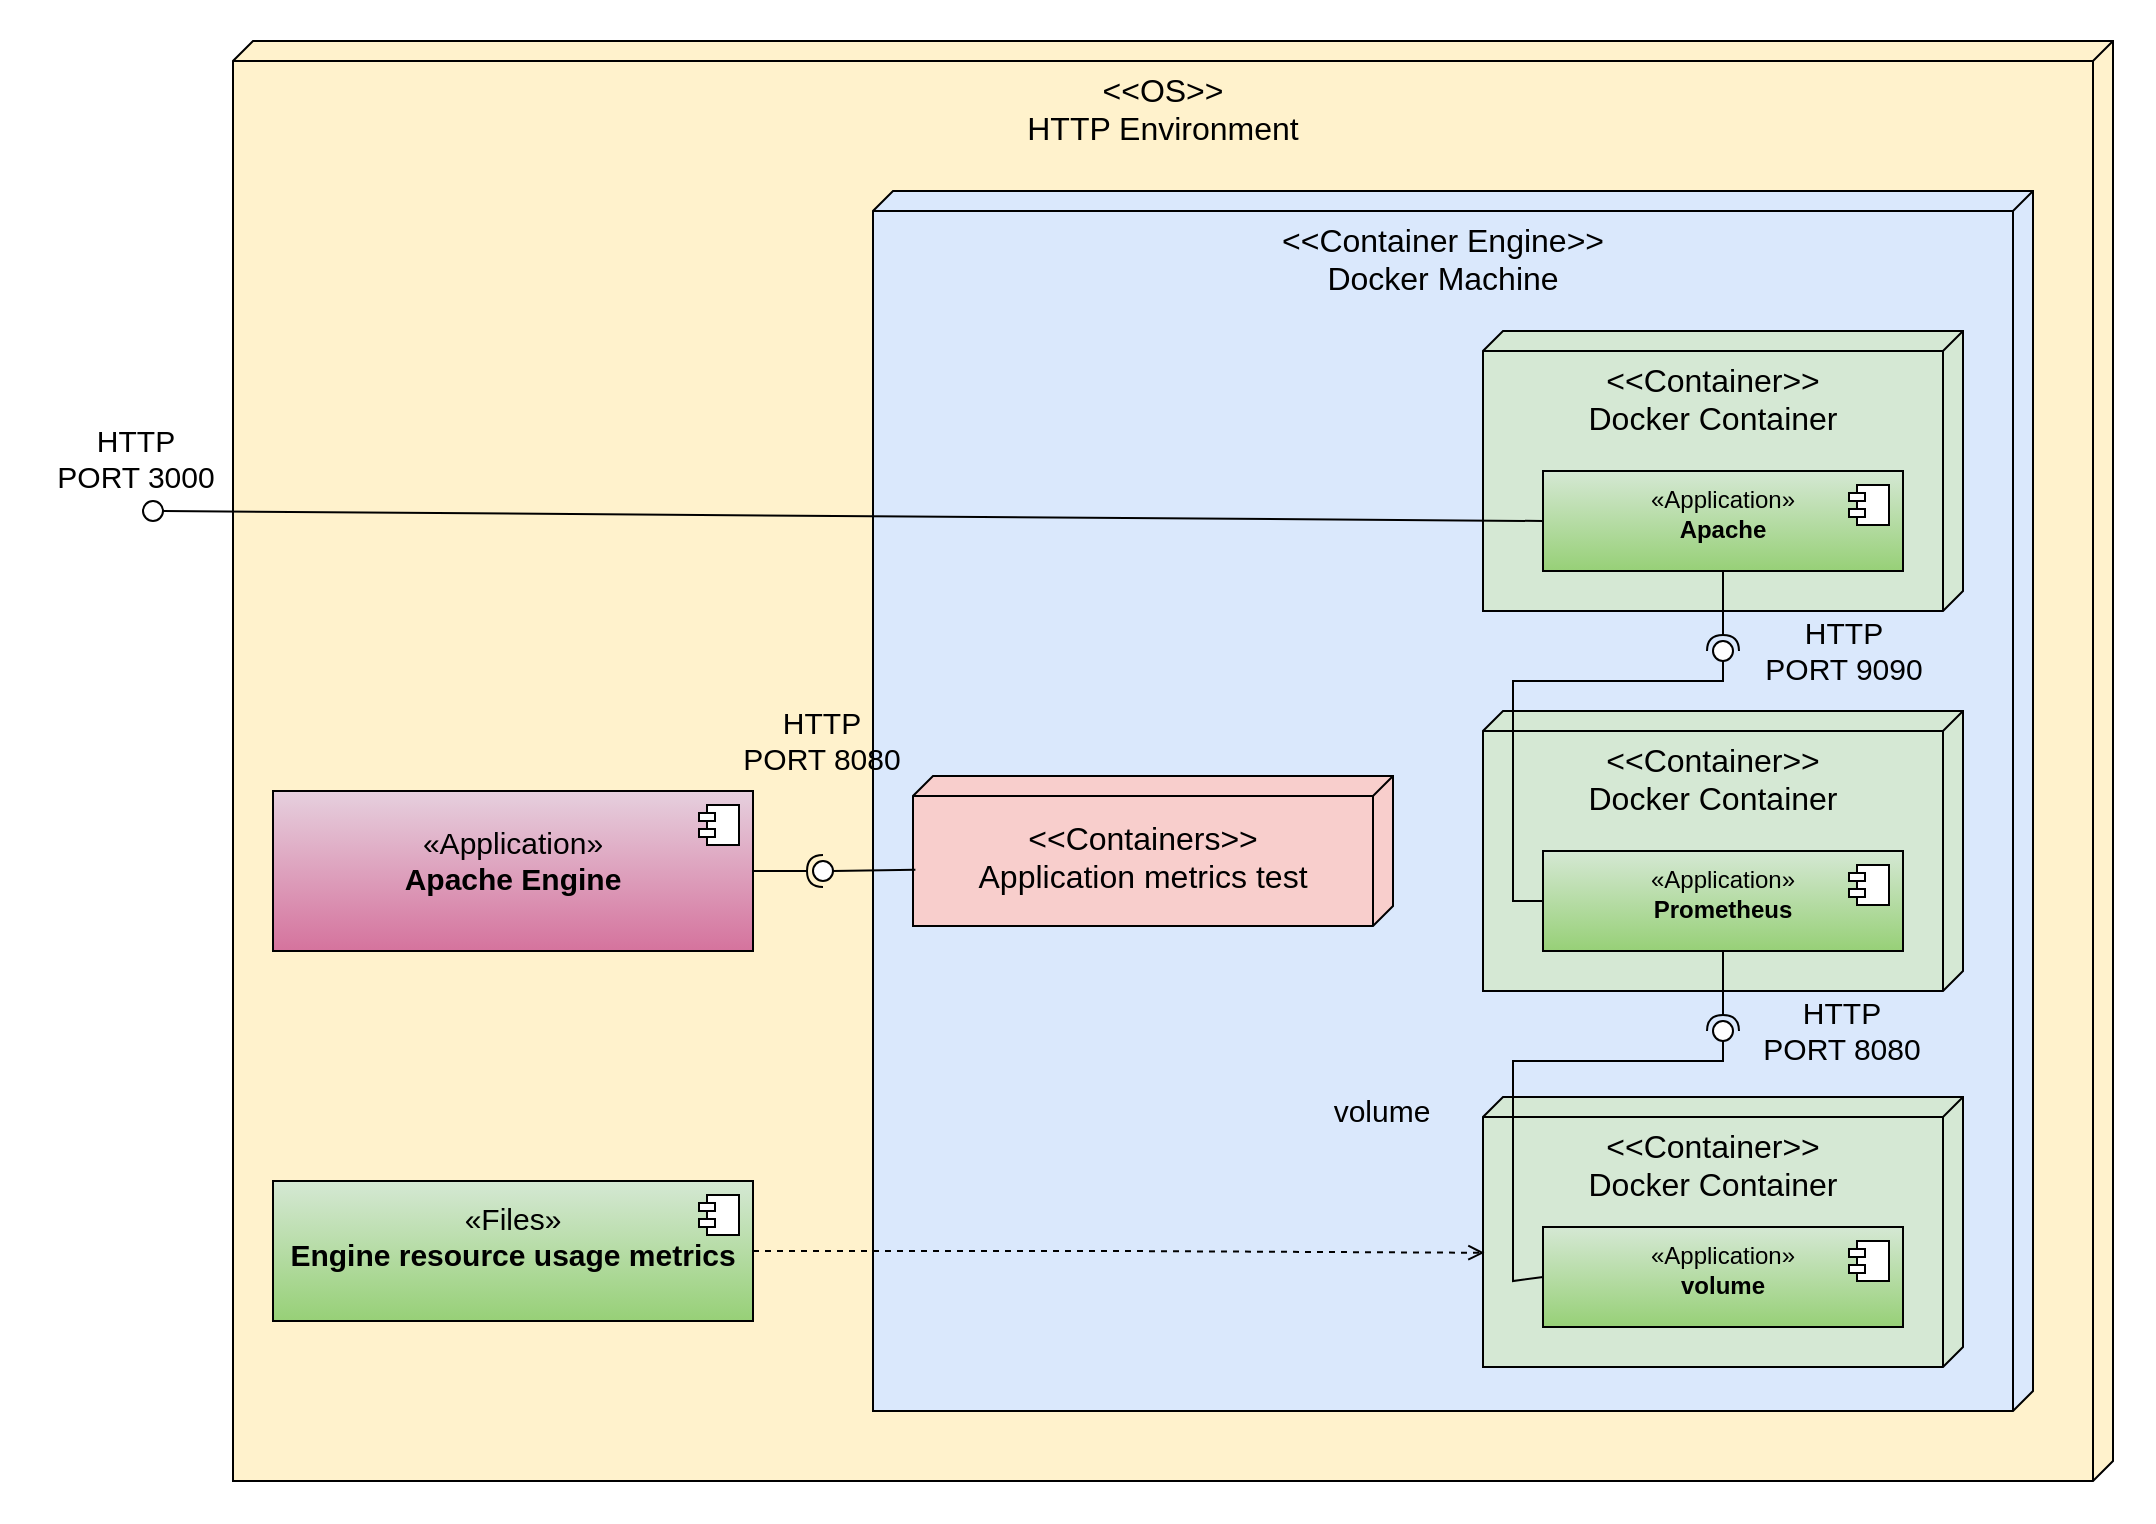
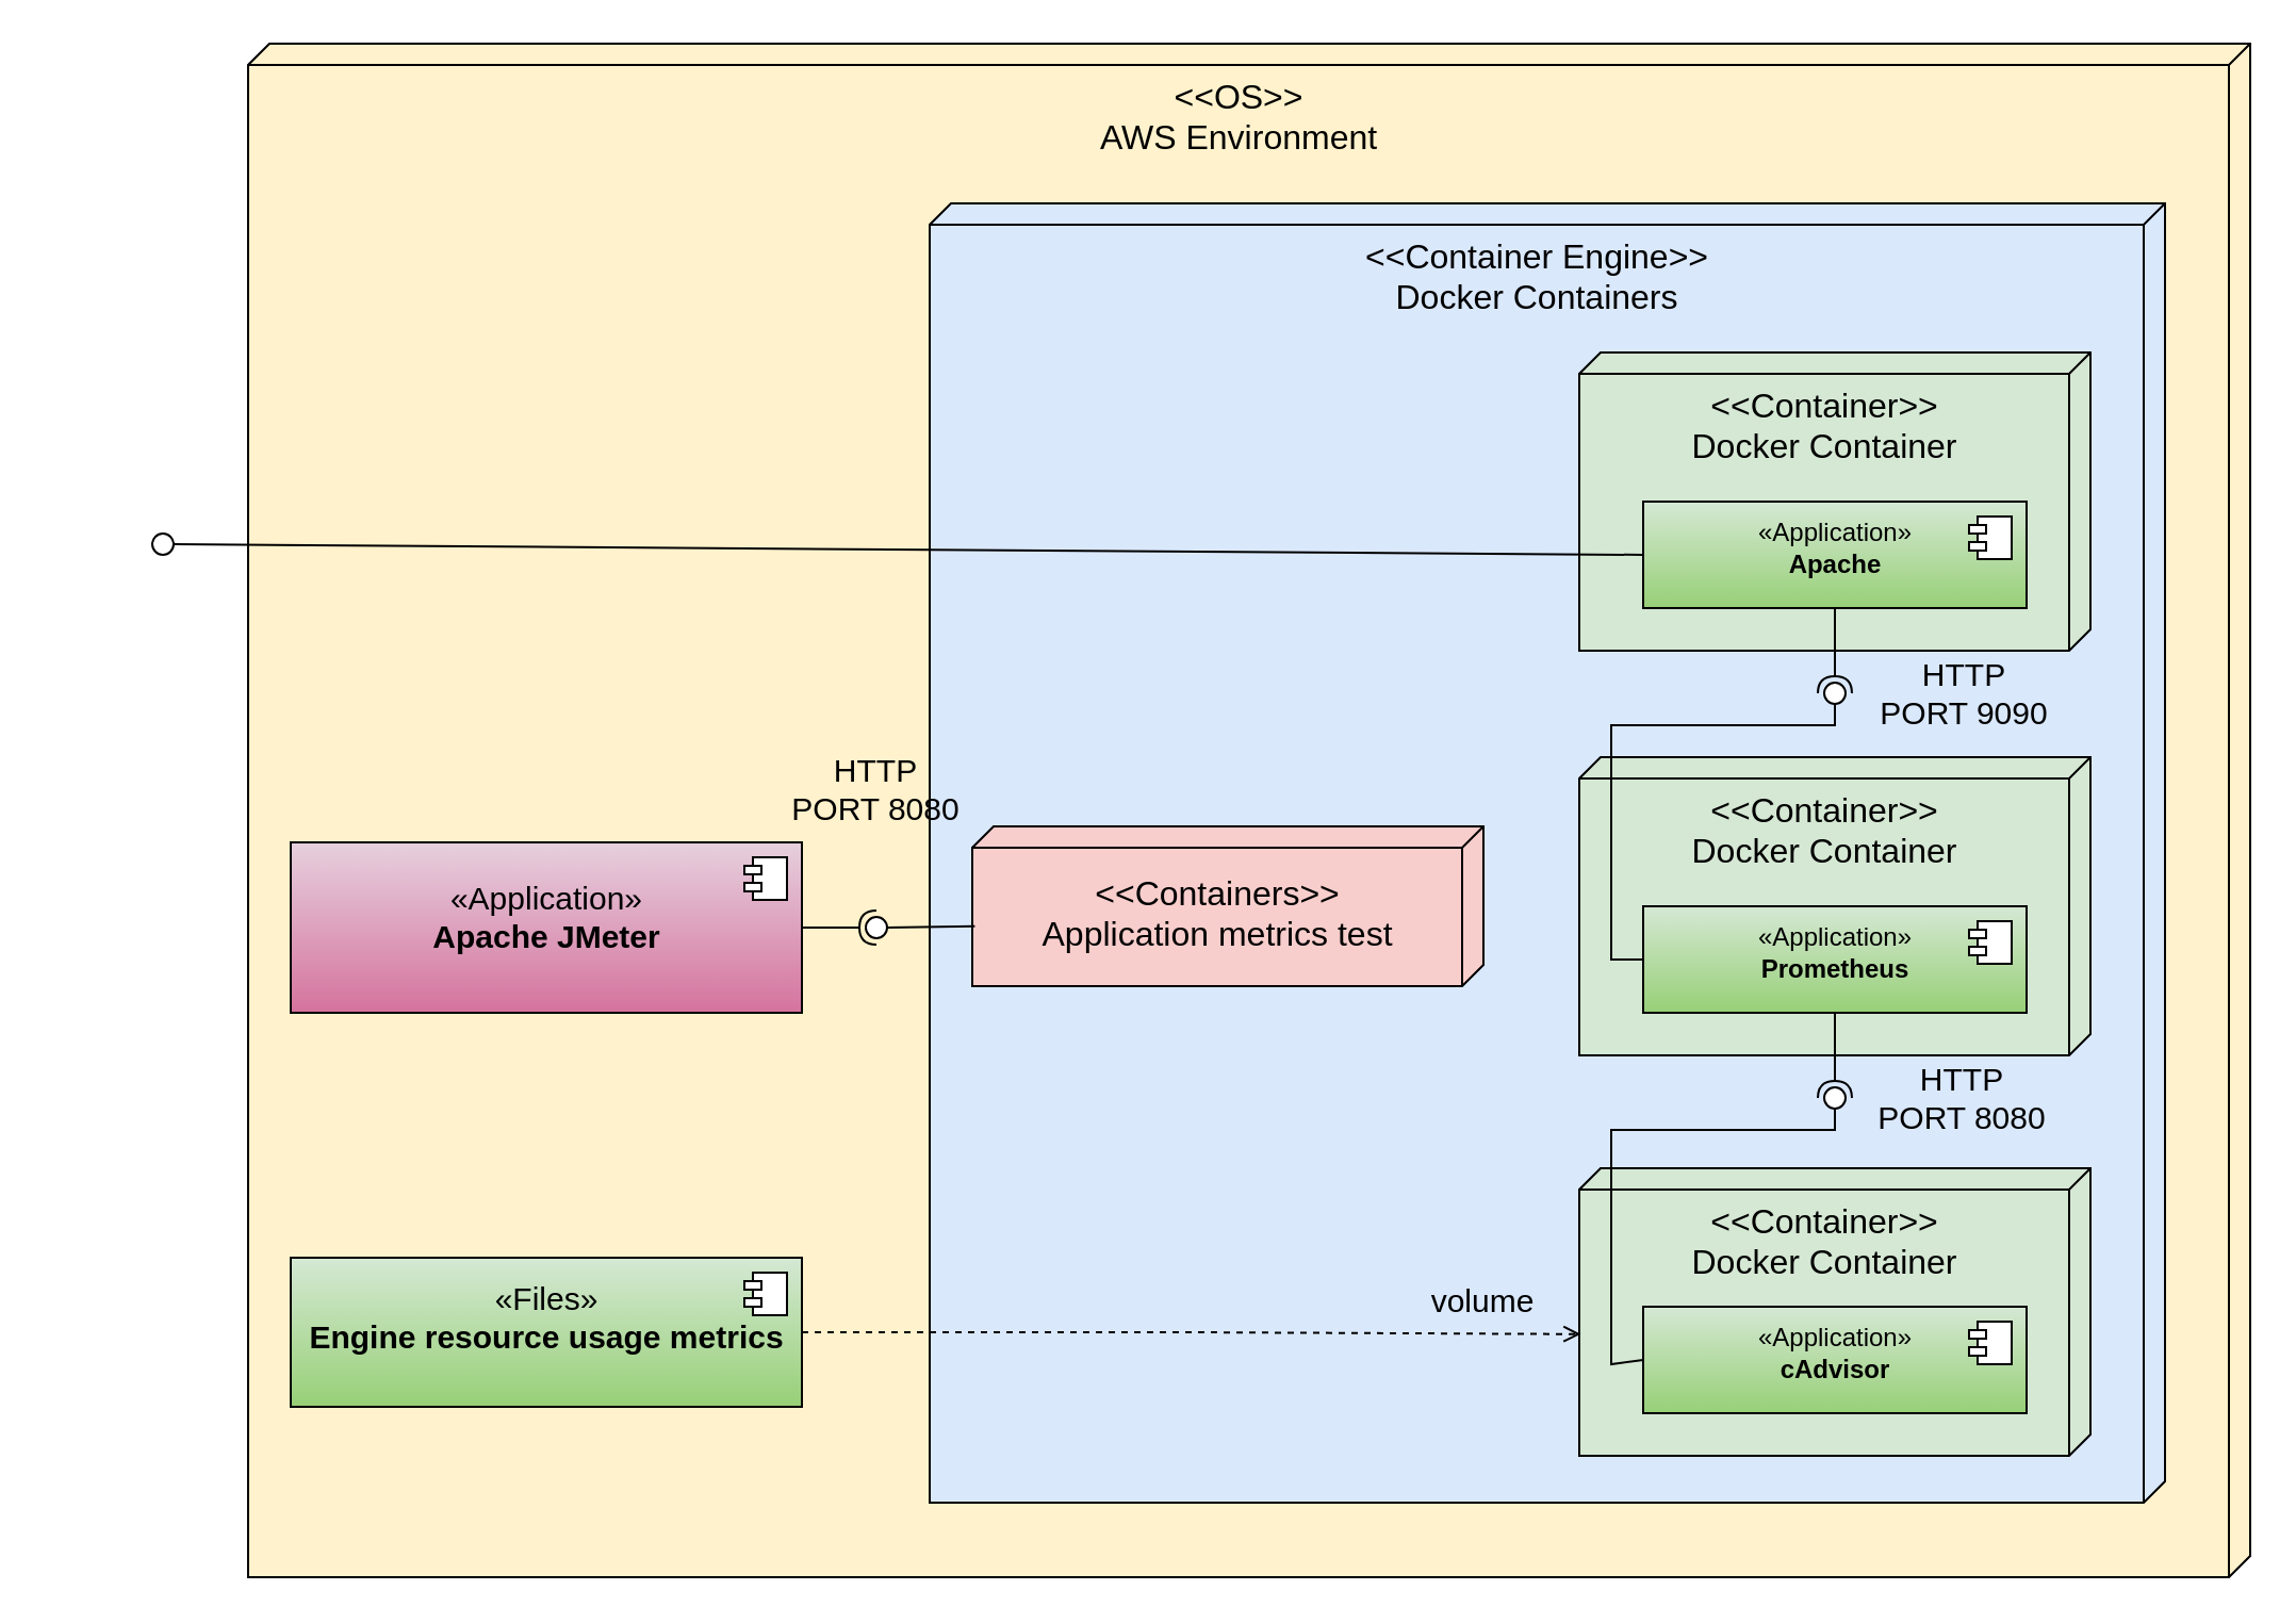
- <mxCell id="2" value="&lt;span style=&quot;font-size: 16px;&quot;&gt;&amp;lt;&amp;lt;OS&amp;gt;&amp;gt;&lt;br&gt;HTTP Environment&lt;br&gt;&lt;/span&gt;" style="verticalAlign=bottom;align=center;spacingTop=8;spacingLeft=2;spacingRight=12;shape=cube;size=10;direction=south;fontStyle=0;html=1;labelPosition=center;verticalLabelPosition=top;spacing=-54;rounded=0;labelBackgroundColor=none;fillColor=#fff2cc;strokeColor=#000000;" vertex="1" parent="1"><mxGeometry x="116" y="20" width="940" height="720" as="geometry" /></mxCell>
+ <mxCell id="2" value="&lt;span style=&quot;font-size: 16px;&quot;&gt;&amp;lt;&amp;lt;OS&amp;gt;&amp;gt;&lt;br&gt;AWS Environment&lt;br&gt;&lt;/span&gt;" style="verticalAlign=bottom;align=center;spacingTop=8;spacingLeft=2;spacingRight=12;shape=cube;size=10;direction=south;fontStyle=0;html=1;labelPosition=center;verticalLabelPosition=top;spacing=-54;rounded=0;labelBackgroundColor=none;fillColor=#fff2cc;strokeColor=#000000;" vertex="1" parent="1"><mxGeometry x="116" y="20" width="940" height="720" as="geometry" /></mxCell>
- <mxCell id="3" value="&lt;span style=&quot;font-size: 16px;&quot;&gt;&amp;lt;&amp;lt;Container Engine&amp;gt;&amp;gt;&lt;br&gt;Docker Machine&lt;br&gt;&lt;/span&gt;" style="verticalAlign=bottom;align=center;spacingTop=8;spacingLeft=2;spacingRight=12;shape=cube;size=10;direction=south;fontStyle=0;html=1;labelPosition=center;verticalLabelPosition=top;spacing=-54;rounded=0;labelBackgroundColor=none;fillColor=#dae8fc;strokeColor=#000000;" parent="1" vertex="1"><mxGeometry x="436" y="95" width="580" height="610" as="geometry" /></mxCell>
+ <mxCell id="3" value="&lt;span style=&quot;font-size: 16px;&quot;&gt;&amp;lt;&amp;lt;Container Engine&amp;gt;&amp;gt;&lt;br&gt;Docker Containers&lt;br&gt;&lt;/span&gt;" style="verticalAlign=bottom;align=center;spacingTop=8;spacingLeft=2;spacingRight=12;shape=cube;size=10;direction=south;fontStyle=0;html=1;labelPosition=center;verticalLabelPosition=top;spacing=-54;rounded=0;labelBackgroundColor=none;fillColor=#dae8fc;strokeColor=#000000;" parent="1" vertex="1"><mxGeometry x="436" y="95" width="580" height="610" as="geometry" /></mxCell>
- <mxCell id="31" value="HTTP&lt;br&gt;PORT 3000" style="text;html=1;strokeColor=none;fillColor=none;align=center;verticalAlign=middle;whiteSpace=wrap;rounded=0;fontSize=15;" vertex="1" parent="1"><mxGeometry x="20" y="214" width="96" height="30" as="geometry" /></mxCell>
- <mxCell id="14" value="«Application»&lt;br style=&quot;font-size: 15px;&quot;&gt;&lt;b style=&quot;font-size: 15px;&quot;&gt;Apache Engine&lt;/b&gt;" style="html=1;dropTarget=0;labelPosition=center;verticalLabelPosition=top;align=center;verticalAlign=bottom;spacing=-54;rounded=0;fontSize=15;fillColor=#e6d0de;strokeColor=#000000;gradientColor=#d5739d;" vertex="1" parent="1"><mxGeometry x="136" y="395" width="240" height="80" as="geometry" /></mxCell>
+ <mxCell id="14" value="«Application»&lt;br style=&quot;font-size: 15px;&quot;&gt;&lt;b style=&quot;font-size: 15px;&quot;&gt;Apache JMeter&lt;/b&gt;" style="html=1;dropTarget=0;labelPosition=center;verticalLabelPosition=top;align=center;verticalAlign=bottom;spacing=-54;rounded=0;fontSize=15;fillColor=#e6d0de;strokeColor=#000000;gradientColor=#d5739d;" vertex="1" parent="1"><mxGeometry x="136" y="395" width="240" height="80" as="geometry" /></mxCell>
- <mxCell id="30" value="volume" style="text;html=1;strokeColor=none;fillColor=none;align=center;verticalAlign=middle;whiteSpace=wrap;rounded=0;fontSize=15;" vertex="1" parent="1"><mxGeometry x="661" y="540" width="60" height="30" as="geometry" /></mxCell>
+ <mxCell id="30" value="volume" style="text;html=1;strokeColor=none;fillColor=none;align=center;verticalAlign=middle;whiteSpace=wrap;rounded=0;fontSize=15;" vertex="1" parent="1"><mxGeometry x="666" y="595" width="60" height="30" as="geometry" /></mxCell>
- <mxCell id="12" value="«Application»&lt;br&gt;&lt;b&gt;volume&lt;br&gt;&lt;/b&gt;" style="html=1;dropTarget=0;labelPosition=center;verticalLabelPosition=top;align=center;verticalAlign=bottom;spacing=-37;rounded=0;fillColor=#d5e8d4;strokeColor=#000000;gradientColor=#97d077;" vertex="1" parent="1"><mxGeometry x="771" y="613" width="180" height="50" as="geometry" /></mxCell>
+ <mxCell id="12" value="«Application»&lt;br&gt;&lt;b&gt;cAdvisor&lt;br&gt;&lt;/b&gt;" style="html=1;dropTarget=0;labelPosition=center;verticalLabelPosition=top;align=center;verticalAlign=bottom;spacing=-37;rounded=0;fillColor=#d5e8d4;strokeColor=#000000;gradientColor=#97d077;" vertex="1" parent="1"><mxGeometry x="771" y="613" width="180" height="50" as="geometry" /></mxCell>
